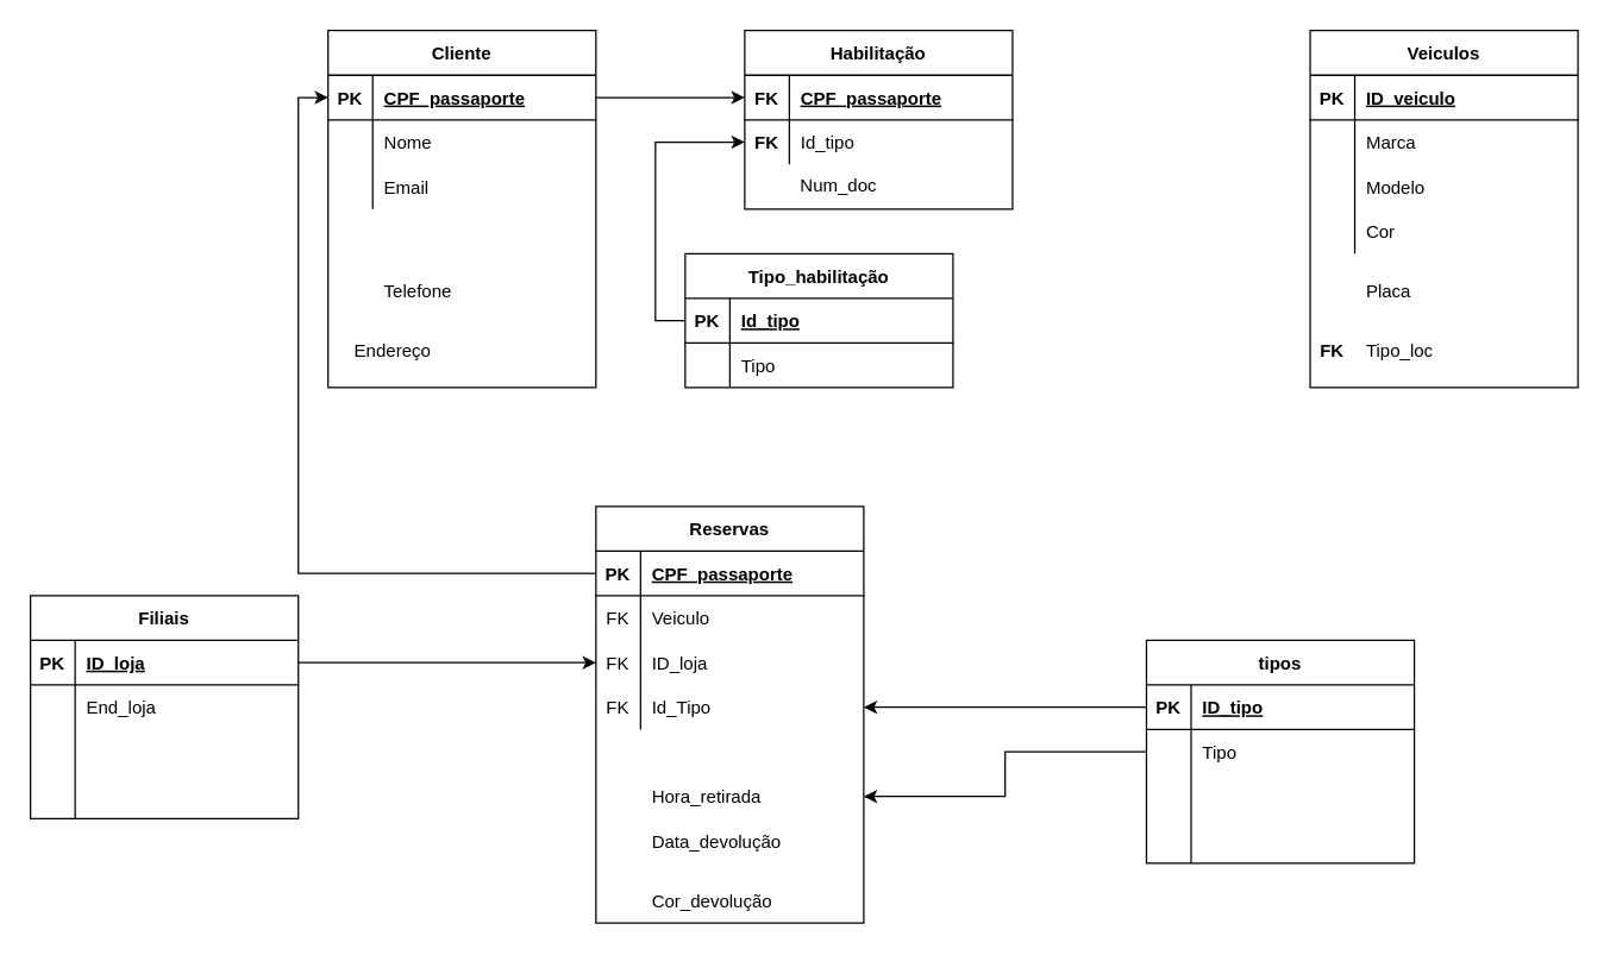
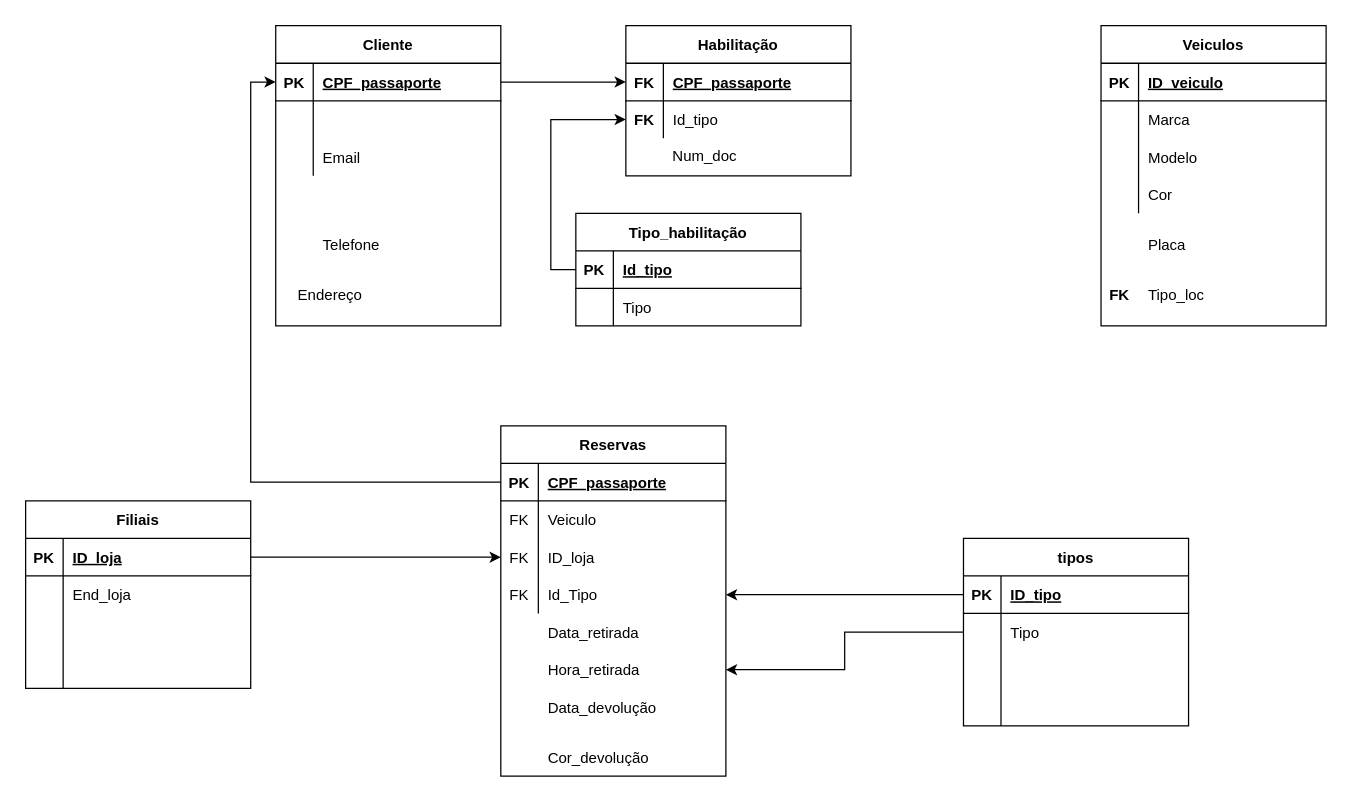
- <mxCell id="10" value="Nome" style="shape=partialRectangle;connectable=0;fillColor=none;top=0;left=0;bottom=0;right=0;align=left;spacingLeft=6;overflow=hidden;" vertex="1" parent="8"><mxGeometry x="30" width="150" height="30" as="geometry"><mxRectangle width="150" height="30" as="alternateBounds" /></mxGeometry></mxCell>
+ <mxCell id="95" value="Data_retirada" style="shape=partialRectangle;connectable=0;fillColor=none;top=0;left=0;bottom=0;right=0;align=left;spacingLeft=6;overflow=hidden;" vertex="1" parent="1"><mxGeometry x="430" y="490" width="150" height="30" as="geometry"><mxRectangle width="150" height="30" as="alternateBounds" /></mxGeometry></mxCell>
